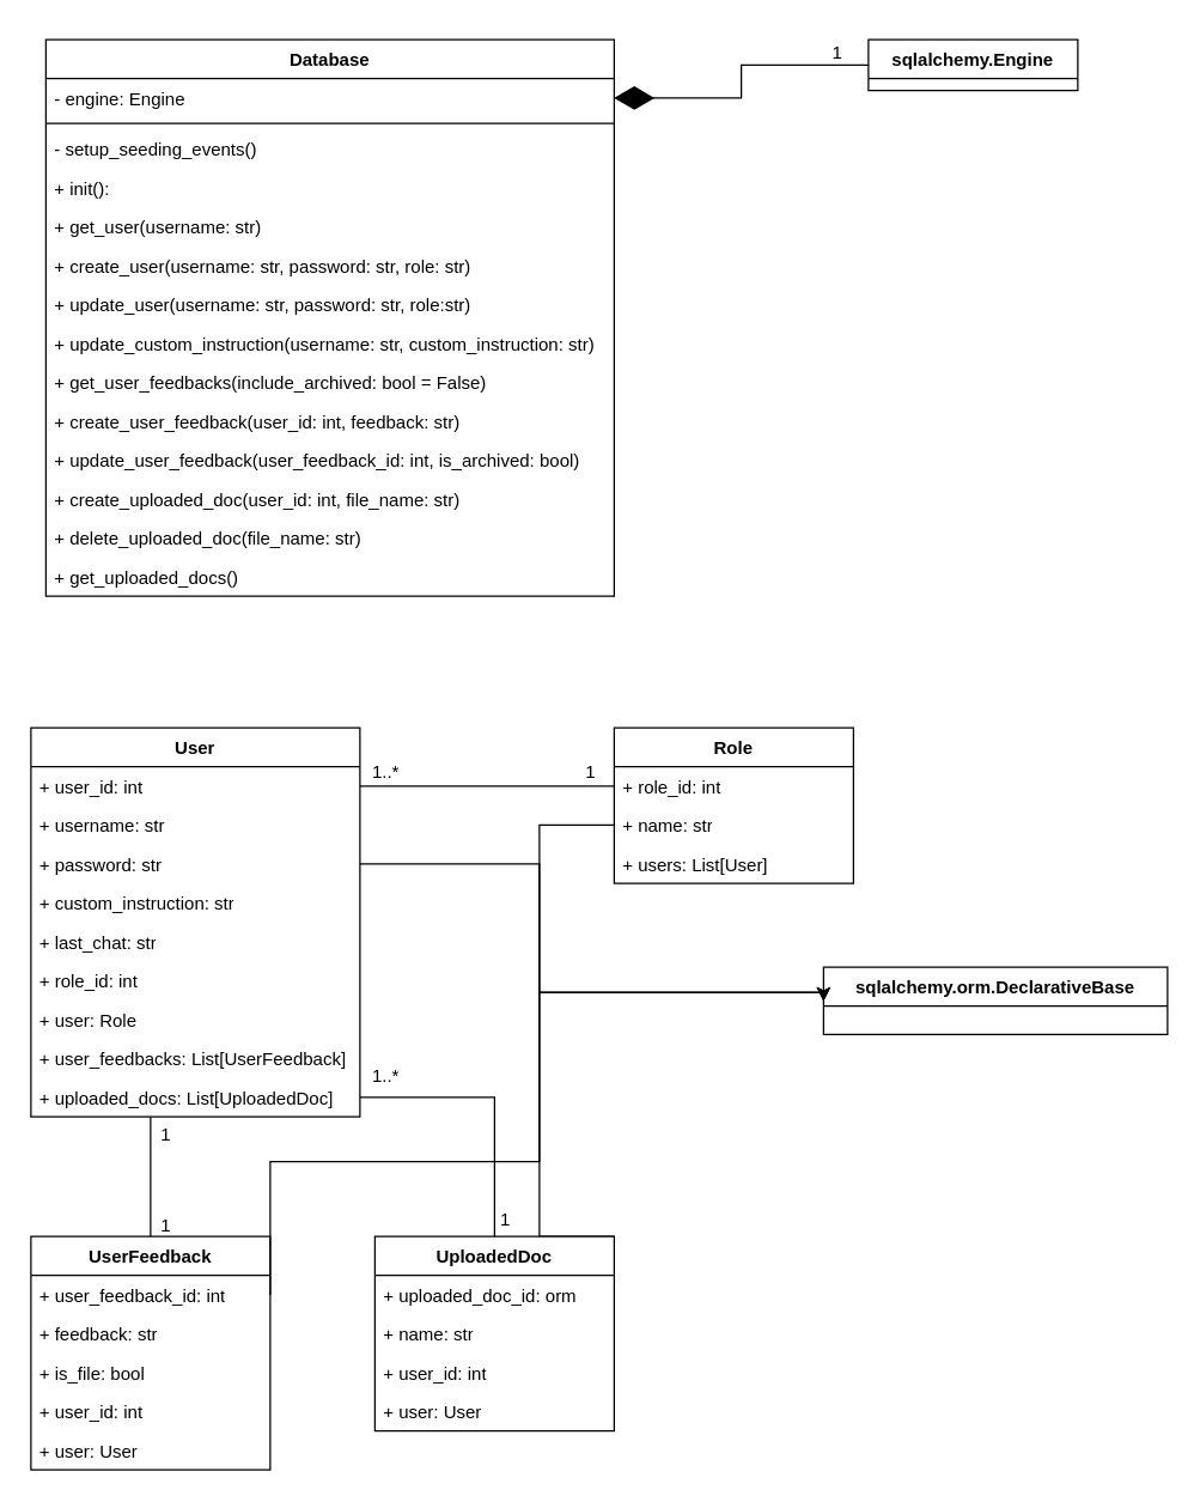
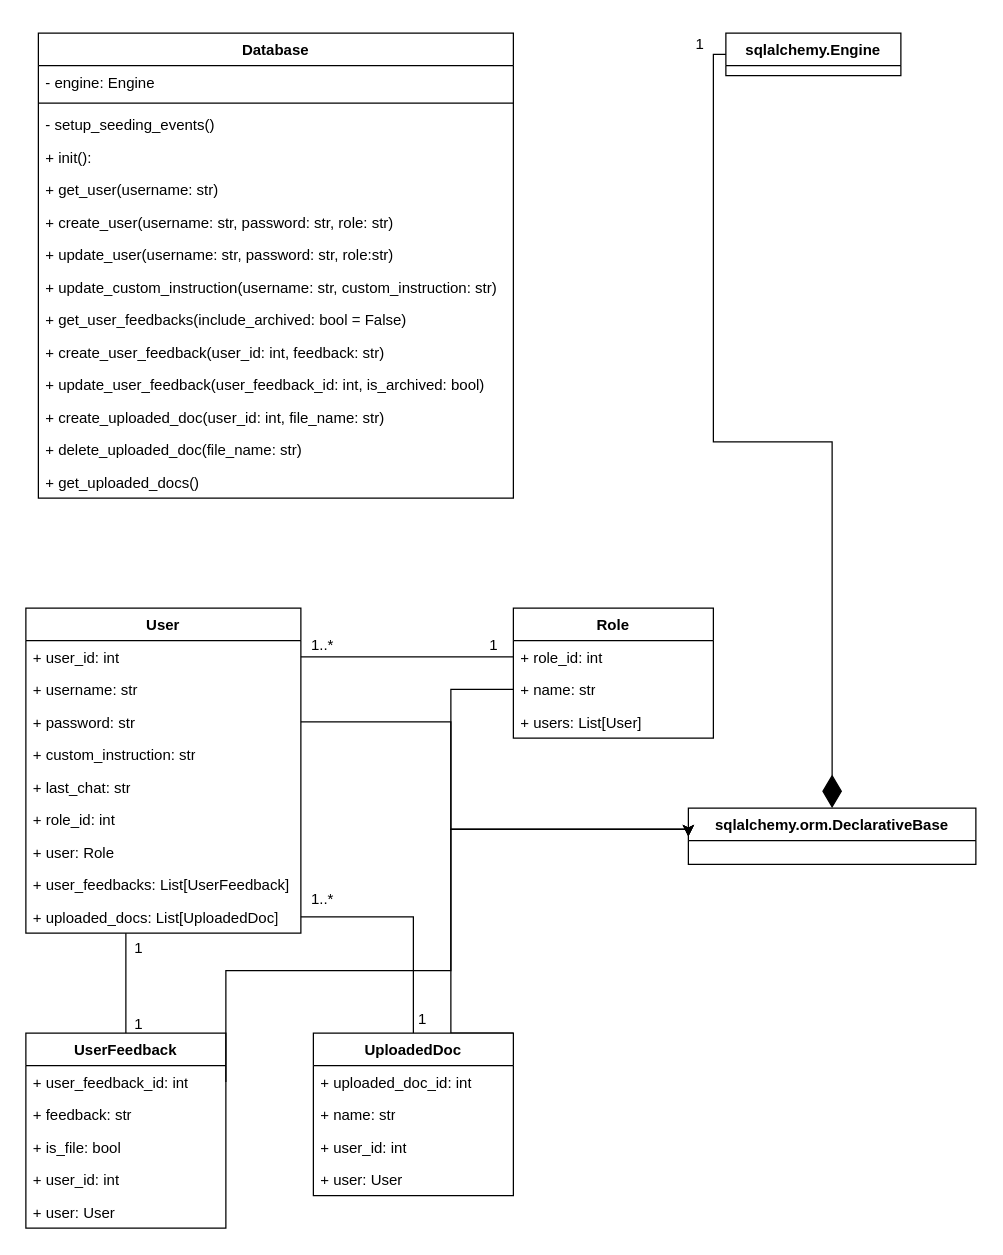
- <mxCell id="47" value="" style="endArrow=diamondThin;endFill=1;endSize=24;html=1;rounded=0;entryX=1;entryY=0.5;entryDx=0;entryDy=0;exitX=0;exitY=0.5;exitDx=0;exitDy=0;edgeStyle=orthogonalEdgeStyle;" edge="1" parent="1" source="46" target="32"><mxGeometry width="160" relative="1" as="geometry"><mxPoint x="490" y="146" as="sourcePoint" /><mxPoint x="650" y="146" as="targetPoint" /></mxGeometry></mxCell>
+ <mxCell id="47" value="" style="endArrow=diamondThin;endFill=1;endSize=24;html=1;rounded=0;exitX=0;exitY=0.5;exitDx=0;exitDy=0;edgeStyle=orthogonalEdgeStyle;" edge="1" parent="1" source="46" target="2"><mxGeometry width="160" relative="1" as="geometry"><mxPoint x="490" y="146" as="sourcePoint" /><mxPoint x="650" y="146" as="targetPoint" /></mxGeometry></mxCell>
- <mxCell id="27" value="+ uploaded_doc_id: orm" style="text;strokeColor=none;fillColor=none;align=left;verticalAlign=top;spacingLeft=4;spacingRight=4;overflow=hidden;rotatable=0;points=[[0,0.5],[1,0.5]];portConstraint=eastwest;whiteSpace=wrap;html=1;" vertex="1" parent="26"><mxGeometry y="26" width="160" height="26" as="geometry" /></mxCell>
+ <mxCell id="27" value="+ uploaded_doc_id: int" style="text;strokeColor=none;fillColor=none;align=left;verticalAlign=top;spacingLeft=4;spacingRight=4;overflow=hidden;rotatable=0;points=[[0,0.5],[1,0.5]];portConstraint=eastwest;whiteSpace=wrap;html=1;" vertex="1" parent="26"><mxGeometry y="26" width="160" height="26" as="geometry" /></mxCell>
